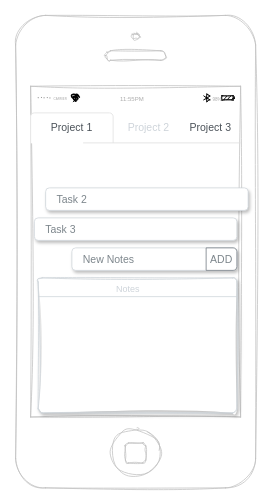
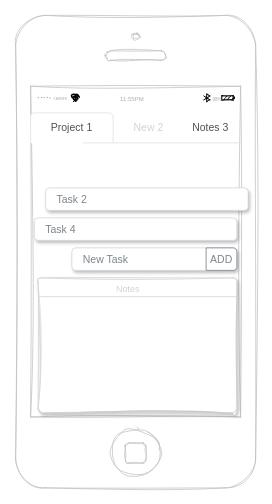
- <mxCell id="9" value="Project 2" style="strokeColor=none;fillColor=none;rSize=5;perimeter=none;whiteSpace=wrap;resizeWidth=1;align=center;spacing=20;fontSize=14;fontColor=#CED4DA;" vertex="1" parent="2"><mxGeometry x="130" y="130" width="95" height="40" as="geometry" /></mxCell>
+ <mxCell id="9" value="New 2" style="strokeColor=none;fillColor=none;rSize=5;perimeter=none;whiteSpace=wrap;resizeWidth=1;align=center;spacing=20;fontSize=14;fontColor=#CED4DA;" vertex="1" parent="2"><mxGeometry x="130" y="130" width="95" height="40" as="geometry" /></mxCell>
- <mxCell id="10" value="Project 3" style="strokeColor=none;fillColor=none;rSize=5;perimeter=none;whiteSpace=wrap;resizeWidth=1;align=center;spacing=20;fontSize=14;fontColor=#CED4DA;fontColor=#4B5259;textShadow=0;" vertex="1" parent="2"><mxGeometry x="210" y="130" width="100" height="40" as="geometry" /></mxCell>
+ <mxCell id="10" value="Notes 3" style="strokeColor=none;fillColor=none;rSize=5;perimeter=none;whiteSpace=wrap;resizeWidth=1;align=center;spacing=20;fontSize=14;fontColor=#CED4DA;fontColor=#4B5259;textShadow=0;" vertex="1" parent="2"><mxGeometry x="210" y="130" width="100" height="40" as="geometry" /></mxCell>
- <mxCell id="13" value="Task 3" style="html=1;shadow=1;dashed=0;shape=mxgraph.bootstrap.rrect;rSize=5;strokeColor=#CED4DA;html=1;whiteSpace=wrap;fillColor=#FFFFFF;fontColor=#7D868C;align=left;spacingLeft=0;spacing=15;fontSize=14;" vertex="1" parent="2"><mxGeometry x="25" y="270" width="270" height="30" as="geometry" /></mxCell>
+ <mxCell id="13" value="Task 4" style="html=1;shadow=1;dashed=0;shape=mxgraph.bootstrap.rrect;rSize=5;strokeColor=#CED4DA;html=1;whiteSpace=wrap;fillColor=#FFFFFF;fontColor=#7D868C;align=left;spacingLeft=0;spacing=15;fontSize=14;" vertex="1" parent="2"><mxGeometry x="25" y="270" width="270" height="30" as="geometry" /></mxCell>
- <mxCell id="14" value="New Notes" style="html=1;shadow=1;dashed=0;shape=mxgraph.bootstrap.rrect;rSize=5;strokeColor=#CED4DA;html=1;whiteSpace=wrap;fillColor=#FFFFFF;fontColor=#7D868C;align=left;spacingLeft=0;spacing=15;fontSize=14;" vertex="1" parent="2"><mxGeometry x="75" y="310" width="220" height="30" as="geometry" /></mxCell>
+ <mxCell id="14" value="New Task" style="html=1;shadow=1;dashed=0;shape=mxgraph.bootstrap.rrect;rSize=5;strokeColor=#CED4DA;html=1;whiteSpace=wrap;fillColor=#FFFFFF;fontColor=#7D868C;align=left;spacingLeft=0;spacing=15;fontSize=14;" vertex="1" parent="2"><mxGeometry x="75" y="310" width="220" height="30" as="geometry" /></mxCell>
